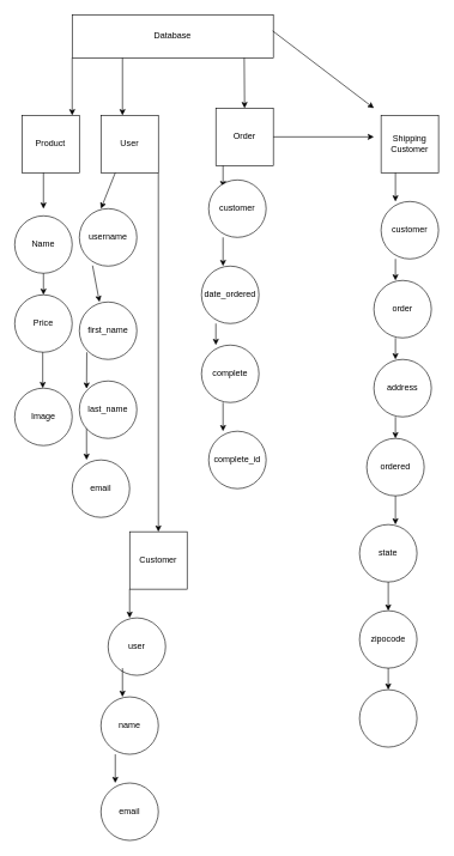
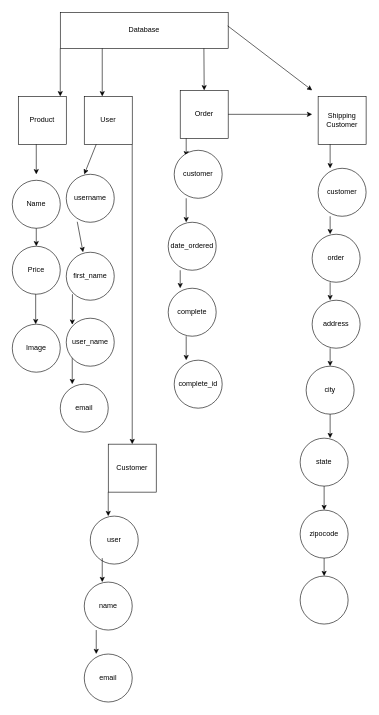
- <mxCell id="20" value="last_name" style="ellipse;whiteSpace=wrap;html=1;aspect=fixed;" vertex="1" parent="1"><mxGeometry x="110" y="530" width="80" height="80" as="geometry" /></mxCell>
+ <mxCell id="20" value="user_name" style="ellipse;whiteSpace=wrap;html=1;aspect=fixed;" vertex="1" parent="1"><mxGeometry x="110" y="530" width="80" height="80" as="geometry" /></mxCell>
- <mxCell id="49" value="ordered" style="ellipse;whiteSpace=wrap;html=1;aspect=fixed;" vertex="1" parent="1"><mxGeometry x="510" y="610" width="80" height="80" as="geometry" /></mxCell>
+ <mxCell id="49" value="city" style="ellipse;whiteSpace=wrap;html=1;aspect=fixed;" vertex="1" parent="1"><mxGeometry x="510" y="610" width="80" height="80" as="geometry" /></mxCell>
